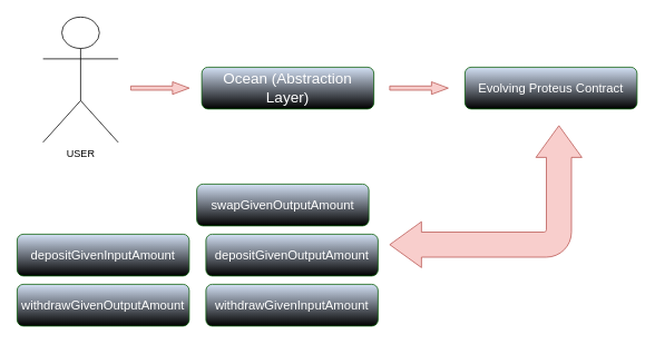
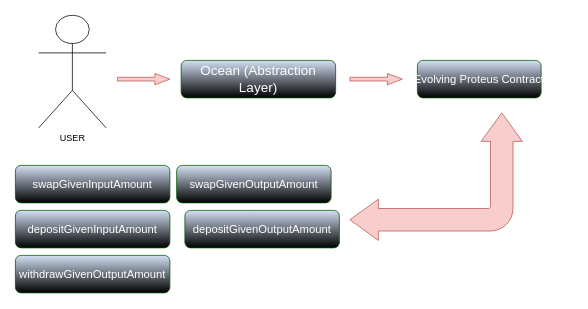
- <mxCell id="6" value="&lt;font style=&quot;font-size: 15px;&quot;&gt;Evolving&amp;nbsp;Proteus&amp;nbsp;Contract&lt;/font&gt;" style="rounded=1;whiteSpace=wrap;html=1;fillColor=#D4E1F5;fontColor=#ffffff;strokeColor=#005700;gradientColor=default;" vertex="1" parent="1"><mxGeometry x="556" y="80" width="206" height="50" as="geometry" /></mxCell>
+ <mxCell id="6" value="&lt;font style=&quot;font-size: 15px;&quot;&gt;Evolving&amp;nbsp;Proteus&amp;nbsp;Contract&lt;/font&gt;" style="rounded=1;whiteSpace=wrap;html=1;fillColor=#D4E1F5;fontColor=#ffffff;strokeColor=#005700;gradientColor=default;" vertex="1" parent="1"><mxGeometry x="556" y="80" width="165" height="50" as="geometry" /></mxCell>
+ <mxCell id="8" value="&lt;font style=&quot;font-size: 15px;&quot;&gt;swapGivenInputAmount&lt;/font&gt;" style="rounded=1;whiteSpace=wrap;html=1;fillColor=#D4E1F5;fontColor=#ffffff;strokeColor=#005700;gradientColor=default;" vertex="1" parent="1"><mxGeometry x="20" y="220" width="206" height="50" as="geometry" /></mxCell>
- <mxCell id="13" value="&lt;font style=&quot;font-size: 15px;&quot;&gt;withdrawGivenInputAmount&lt;/font&gt;" style="rounded=1;whiteSpace=wrap;html=1;fillColor=#D4E1F5;fontColor=#ffffff;strokeColor=#005700;gradientColor=default;" vertex="1" parent="1"><mxGeometry x="246" y="340" width="206" height="50" as="geometry" /></mxCell>
